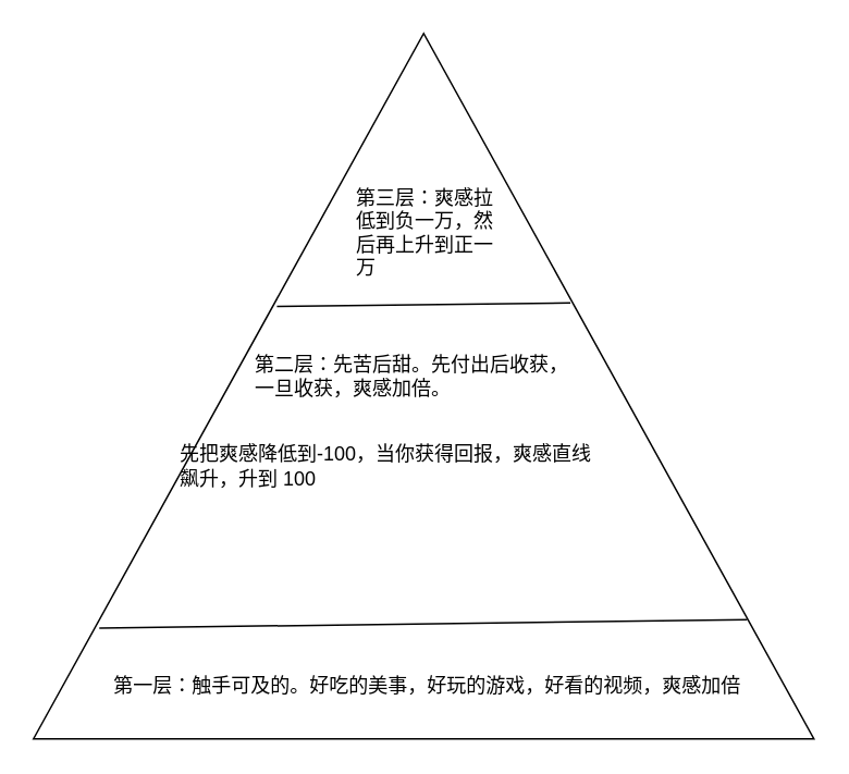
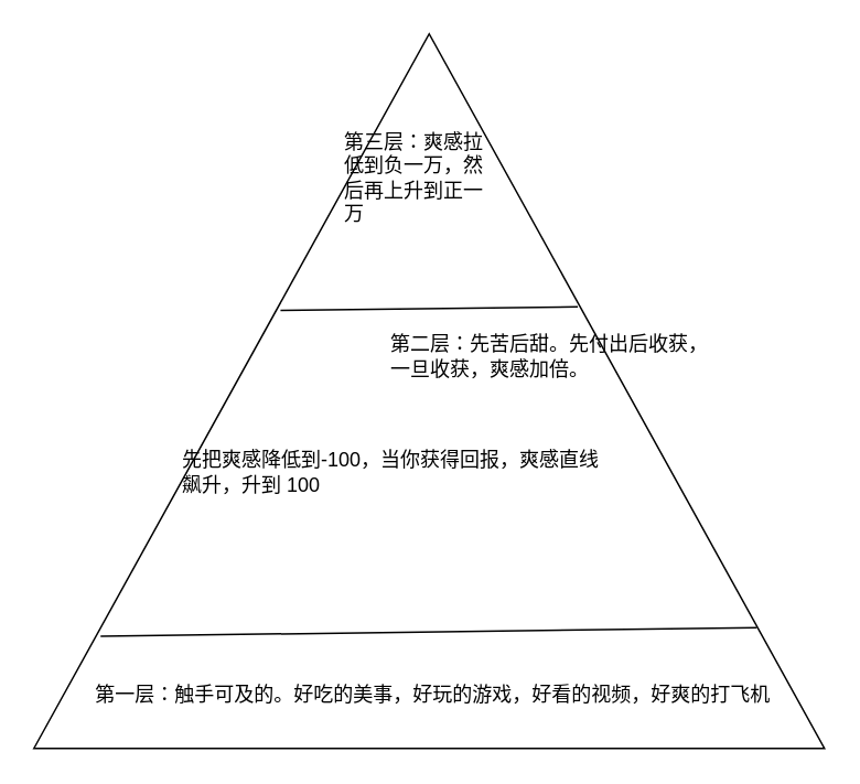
- <mxCell id="7" value="第三层：爽感拉低到负一万，然后再上升到正一万" style="text;html=1;strokeColor=none;fillColor=none;align=left;verticalAlign=middle;whiteSpace=wrap;rounded=0;" vertex="1" parent="1"><mxGeometry x="216" y="110" width="91" height="64" as="geometry" /></mxCell>
+ <mxCell id="7" value="第三层：爽感拉低到负一万，然后再上升到正一万" style="text;html=1;strokeColor=none;fillColor=none;align=left;verticalAlign=middle;whiteSpace=wrap;rounded=0;" vertex="1" parent="1"><mxGeometry x="206" y="75" width="91" height="64" as="geometry" /></mxCell>
- <mxCell id="6" value="第二层：先苦后甜。先付出后收获，一旦收获，爽感加倍。" style="text;html=1;strokeColor=none;fillColor=none;align=left;verticalAlign=middle;whiteSpace=wrap;rounded=0;" vertex="1" parent="1"><mxGeometry x="154" y="208" width="200" height="44" as="geometry" /></mxCell>
+ <mxCell id="6" value="第二层：先苦后甜。先付出后收获，一旦收获，爽感加倍。" style="text;html=1;strokeColor=none;fillColor=none;align=left;verticalAlign=middle;whiteSpace=wrap;rounded=0;" vertex="1" parent="1"><mxGeometry x="234" y="193" width="200" height="44" as="geometry" /></mxCell>
- <mxCell id="4" value="第一层：触手可及的。好吃的美事，好玩的游戏，好看的视频，爽感加倍" style="text;html=1;strokeColor=none;fillColor=none;align=center;verticalAlign=middle;whiteSpace=wrap;rounded=0;" vertex="1" parent="1"><mxGeometry x="32" y="403" width="459" height="33" as="geometry" /></mxCell>
+ <mxCell id="4" value="第一层：触手可及的。好吃的美事，好玩的游戏，好看的视频，好爽的打飞机" style="text;html=1;strokeColor=none;fillColor=none;align=center;verticalAlign=middle;whiteSpace=wrap;rounded=0;" vertex="1" parent="1"><mxGeometry x="32" y="403" width="459" height="33" as="geometry" /></mxCell>
